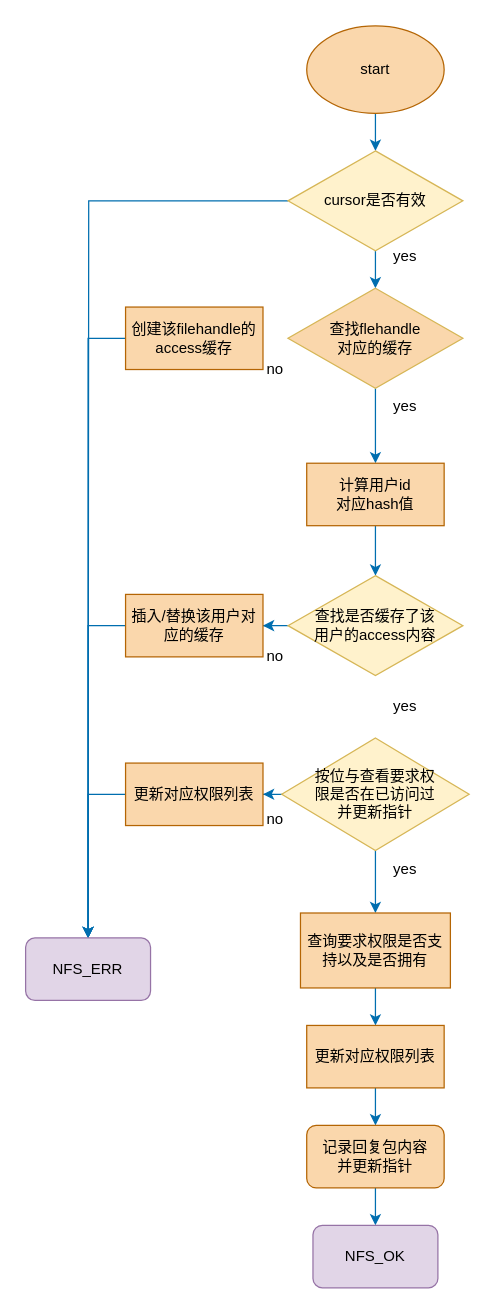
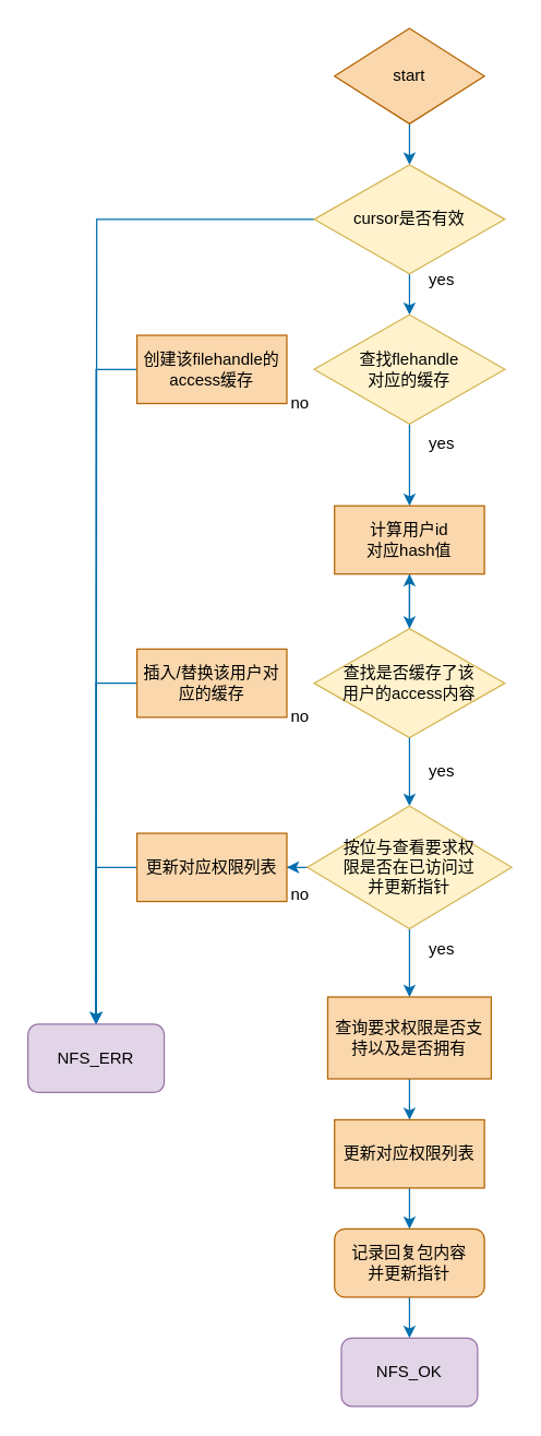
- <mxCell id="7" value="start" style="ellipse;whiteSpace=wrap;html=1;fillColor=#fad7ac;strokeColor=#b46504;" parent="1" vertex="1"><mxGeometry x="245" y="20" width="110" height="70" as="geometry" /></mxCell>
+ <mxCell id="7" value="start" style="rhombus;whiteSpace=wrap;html=1;fillColor=#fad7ac;strokeColor=#b46504;" parent="1" vertex="1"><mxGeometry x="245" y="20" width="110" height="70" as="geometry" /></mxCell>
- <mxCell id="12" value="查找flehandle&lt;br&gt;对应的缓存" style="rhombus;whiteSpace=wrap;html=1;fillColor=#fad7ac;strokeColor=#d6b656;" parent="1" vertex="1"><mxGeometry x="230" y="230" width="140" height="80" as="geometry" /></mxCell>
+ <mxCell id="12" value="查找flehandle&lt;br&gt;对应的缓存" style="rhombus;whiteSpace=wrap;html=1;fillColor=#fff2cc;strokeColor=#d6b656;" parent="1" vertex="1"><mxGeometry x="230" y="230" width="140" height="80" as="geometry" /></mxCell>
- <mxCell id="20" style="edgeStyle=orthogonalEdgeStyle;rounded=0;orthogonalLoop=1;jettySize=auto;html=1;fillColor=#1ba1e2;strokeColor=#006EAF;" parent="1" source="21" target="23" edge="1"><mxGeometry relative="1" as="geometry" /></mxCell>
+ <mxCell id="20" style="edgeStyle=orthogonalEdgeStyle;rounded=0;orthogonalLoop=1;jettySize=auto;html=1;fillColor=#1ba1e2;strokeColor=#006EAF;" parent="1" source="21" target="19" edge="1"><mxGeometry relative="1" as="geometry" /></mxCell>
+ <mxCell id="27" value="" style="edgeStyle=orthogonalEdgeStyle;rounded=0;orthogonalLoop=1;jettySize=auto;html=1;exitX=0.5;exitY=1;exitDx=0;exitDy=0;fillColor=#1ba1e2;strokeColor=#006EAF;" parent="1" source="21" target="29" edge="1"><mxGeometry relative="1" as="geometry"><mxPoint x="300" y="620" as="targetPoint" /><mxPoint x="300" y="540" as="sourcePoint" /></mxGeometry></mxCell>
